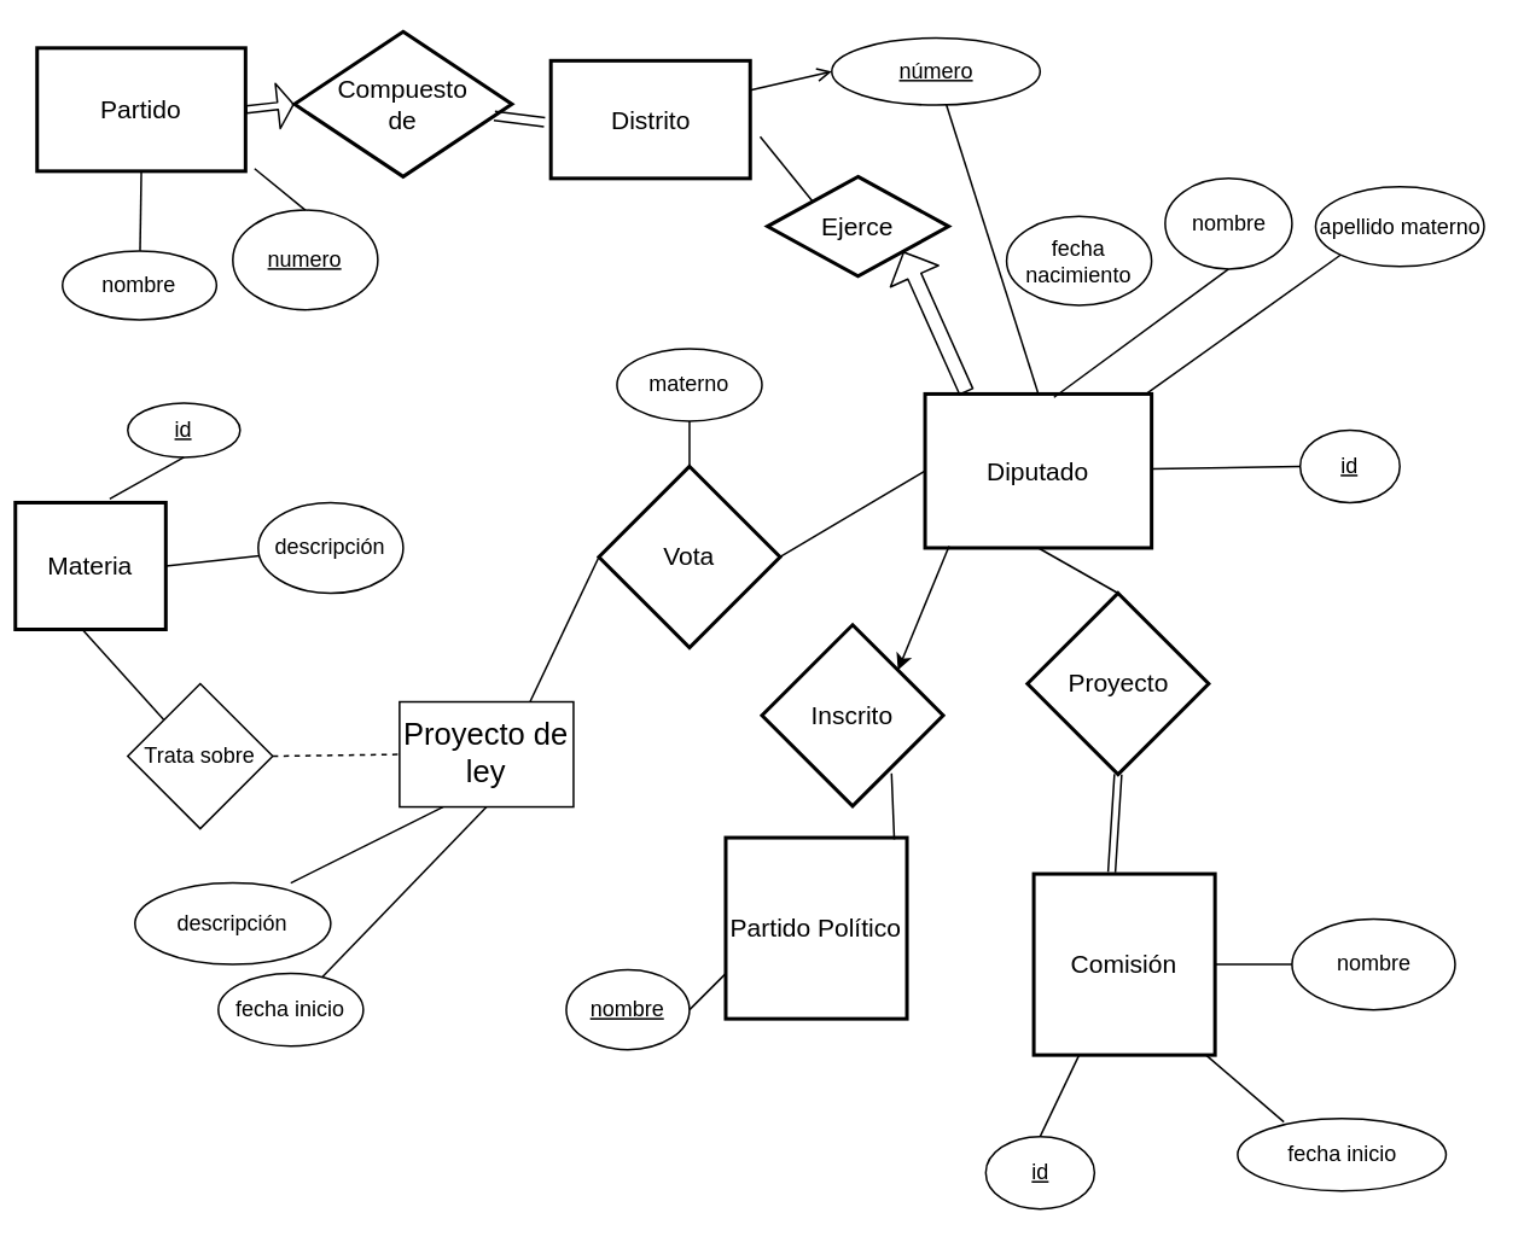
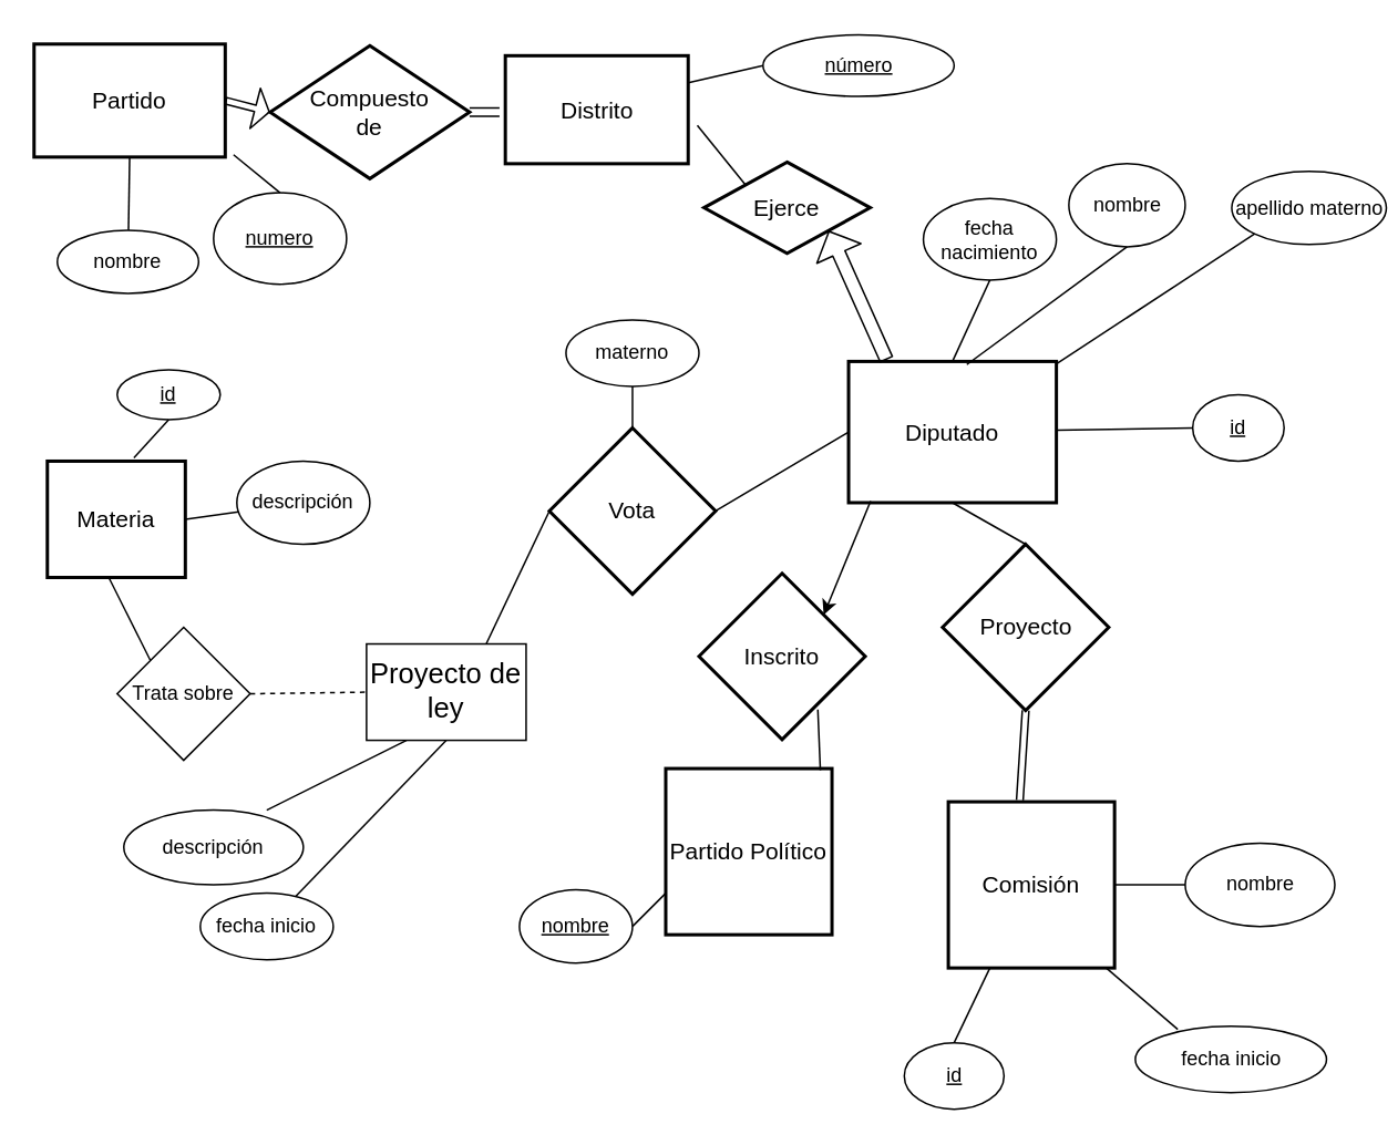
- <mxCell id="33" value="" style="endArrow=open;html=1;exitX=1;exitY=0.25;exitDx=0;exitDy=0;entryX=0;entryY=0.5;entryDx=0;entryDy=0;" parent="1" source="20" target="32" edge="1"><mxGeometry width="50" height="50" relative="1" as="geometry"><mxPoint x="310" y="207" as="sourcePoint" /><mxPoint x="360" y="157" as="targetPoint" /></mxGeometry></mxCell>
+ <mxCell id="33" value="" style="endArrow=none;html=1;exitX=1;exitY=0.25;exitDx=0;exitDy=0;entryX=0;entryY=0.5;entryDx=0;entryDy=0;" parent="1" source="20" target="32" edge="1"><mxGeometry width="50" height="50" relative="1" as="geometry"><mxPoint x="310" y="207" as="sourcePoint" /><mxPoint x="360" y="157" as="targetPoint" /></mxGeometry></mxCell>
- <mxCell id="29" value="&lt;div&gt;Compuesto&lt;/div&gt;&lt;div&gt;de&lt;/div&gt;" style="shape=rhombus;strokeWidth=2;fontSize=17;perimeter=rhombusPerimeter;whiteSpace=wrap;html=1;align=center;fontSize=14;" parent="1" vertex="1"><mxGeometry x="162" y="17" width="120" height="80" as="geometry" /></mxCell>
+ <mxCell id="29" value="&lt;div&gt;Compuesto&lt;/div&gt;&lt;div&gt;de&lt;/div&gt;" style="shape=rhombus;strokeWidth=2;fontSize=17;perimeter=rhombusPerimeter;whiteSpace=wrap;html=1;align=center;fontSize=14;" parent="1" vertex="1"><mxGeometry x="162" y="27" width="120" height="80" as="geometry" /></mxCell>
- <mxCell id="46" value="apellido materno" style="ellipse;whiteSpace=wrap;html=1;" parent="1" vertex="1"><mxGeometry x="725.5" y="102.6" width="93" height="44" as="geometry" /></mxCell>
+ <mxCell id="46" value="apellido materno" style="ellipse;whiteSpace=wrap;html=1;" parent="1" vertex="1"><mxGeometry x="740.5" y="102.6" width="93" height="44" as="geometry" /></mxCell>
- <mxCell id="49" value="" style="endArrow=none;html=1;exitX=0.5;exitY=0;exitDx=0;exitDy=0;" parent="1" source="2" target="32" edge="1"><mxGeometry width="50" height="50" relative="1" as="geometry"><mxPoint x="20" y="737" as="sourcePoint" /><mxPoint x="70" y="687" as="targetPoint" /></mxGeometry></mxCell>
+ <mxCell id="49" value="" style="endArrow=none;html=1;entryX=0.5;entryY=1;entryDx=0;entryDy=0;exitX=0.5;exitY=0;exitDx=0;exitDy=0;" parent="1" source="2" target="48" edge="1"><mxGeometry width="50" height="50" relative="1" as="geometry"><mxPoint x="20" y="737" as="sourcePoint" /><mxPoint x="70" y="687" as="targetPoint" /></mxGeometry></mxCell>
- <mxCell id="3" value="&lt;div&gt;Materia&lt;/div&gt;" style="strokeWidth=2;whiteSpace=wrap;html=1;align=center;fontSize=14;" parent="1" vertex="1"><mxGeometry x="8" y="277" width="83" height="70" as="geometry" /></mxCell>
+ <mxCell id="3" value="&lt;div&gt;Materia&lt;/div&gt;" style="strokeWidth=2;whiteSpace=wrap;html=1;align=center;fontSize=14;" parent="1" vertex="1"><mxGeometry x="28" y="277" width="83" height="70" as="geometry" /></mxCell>
